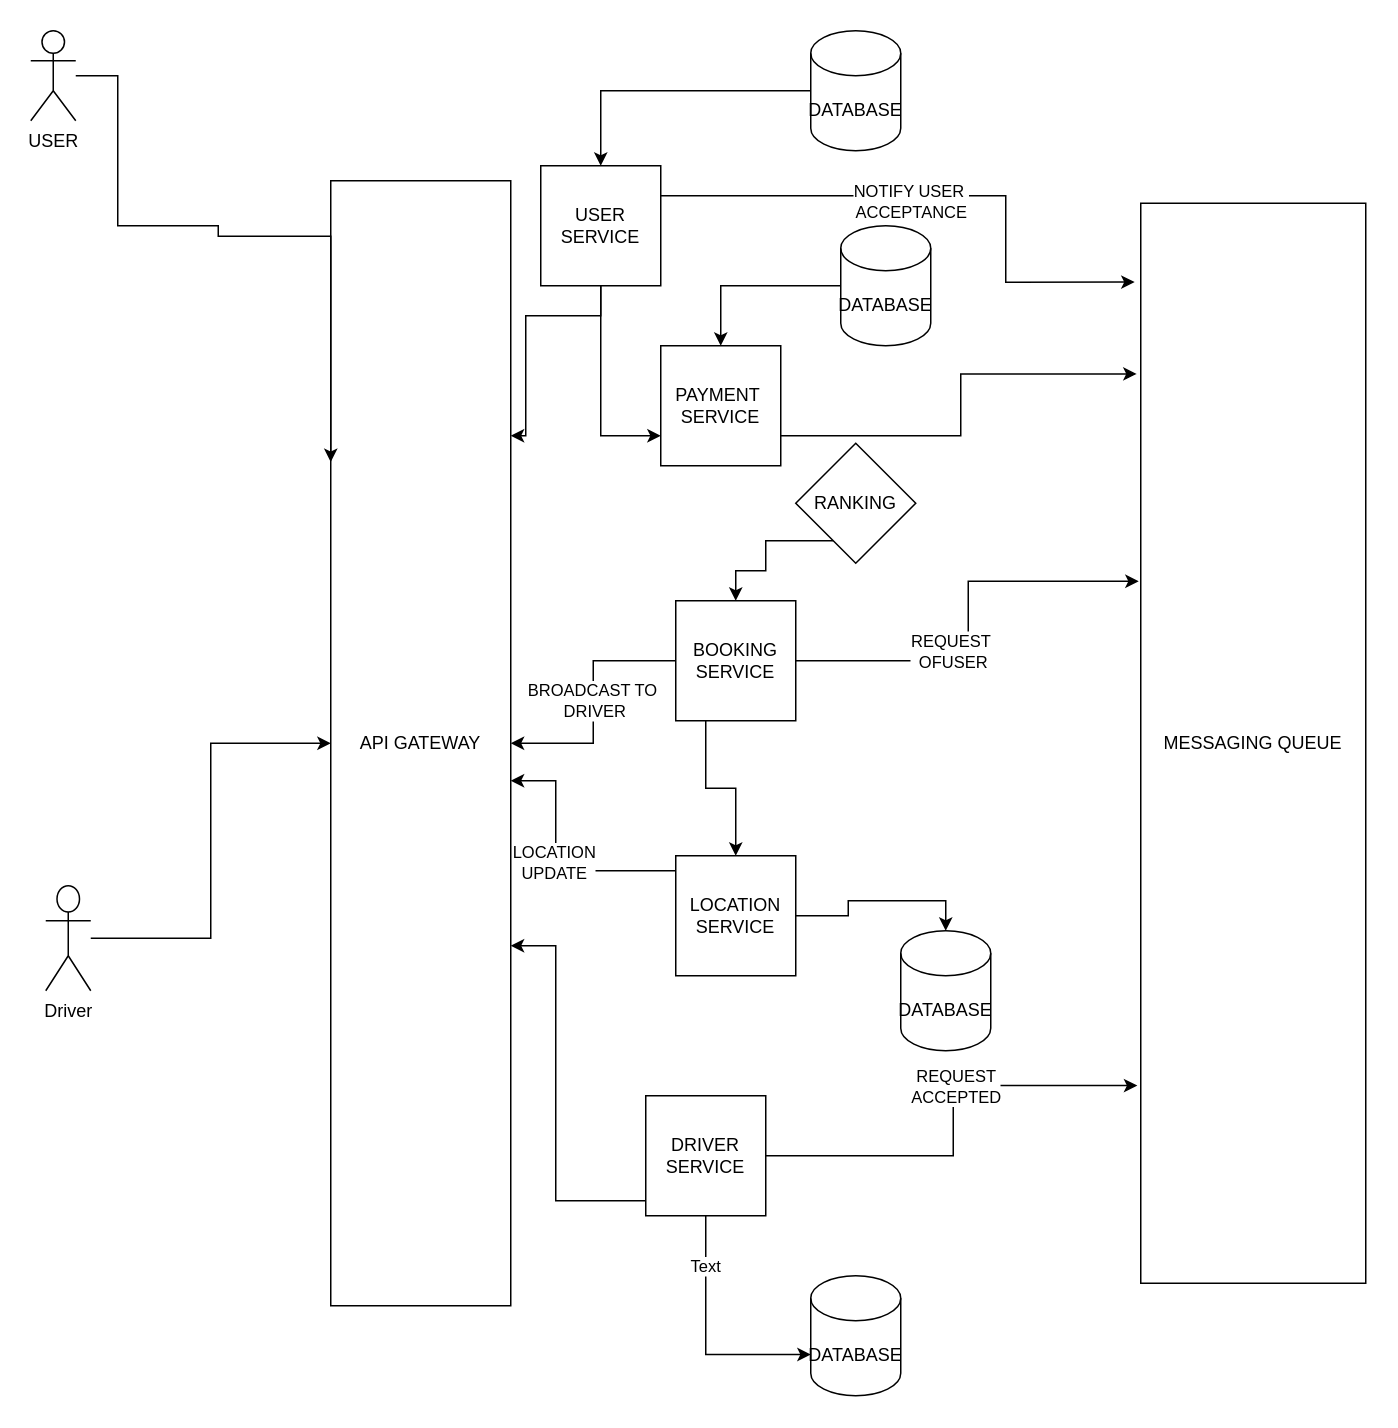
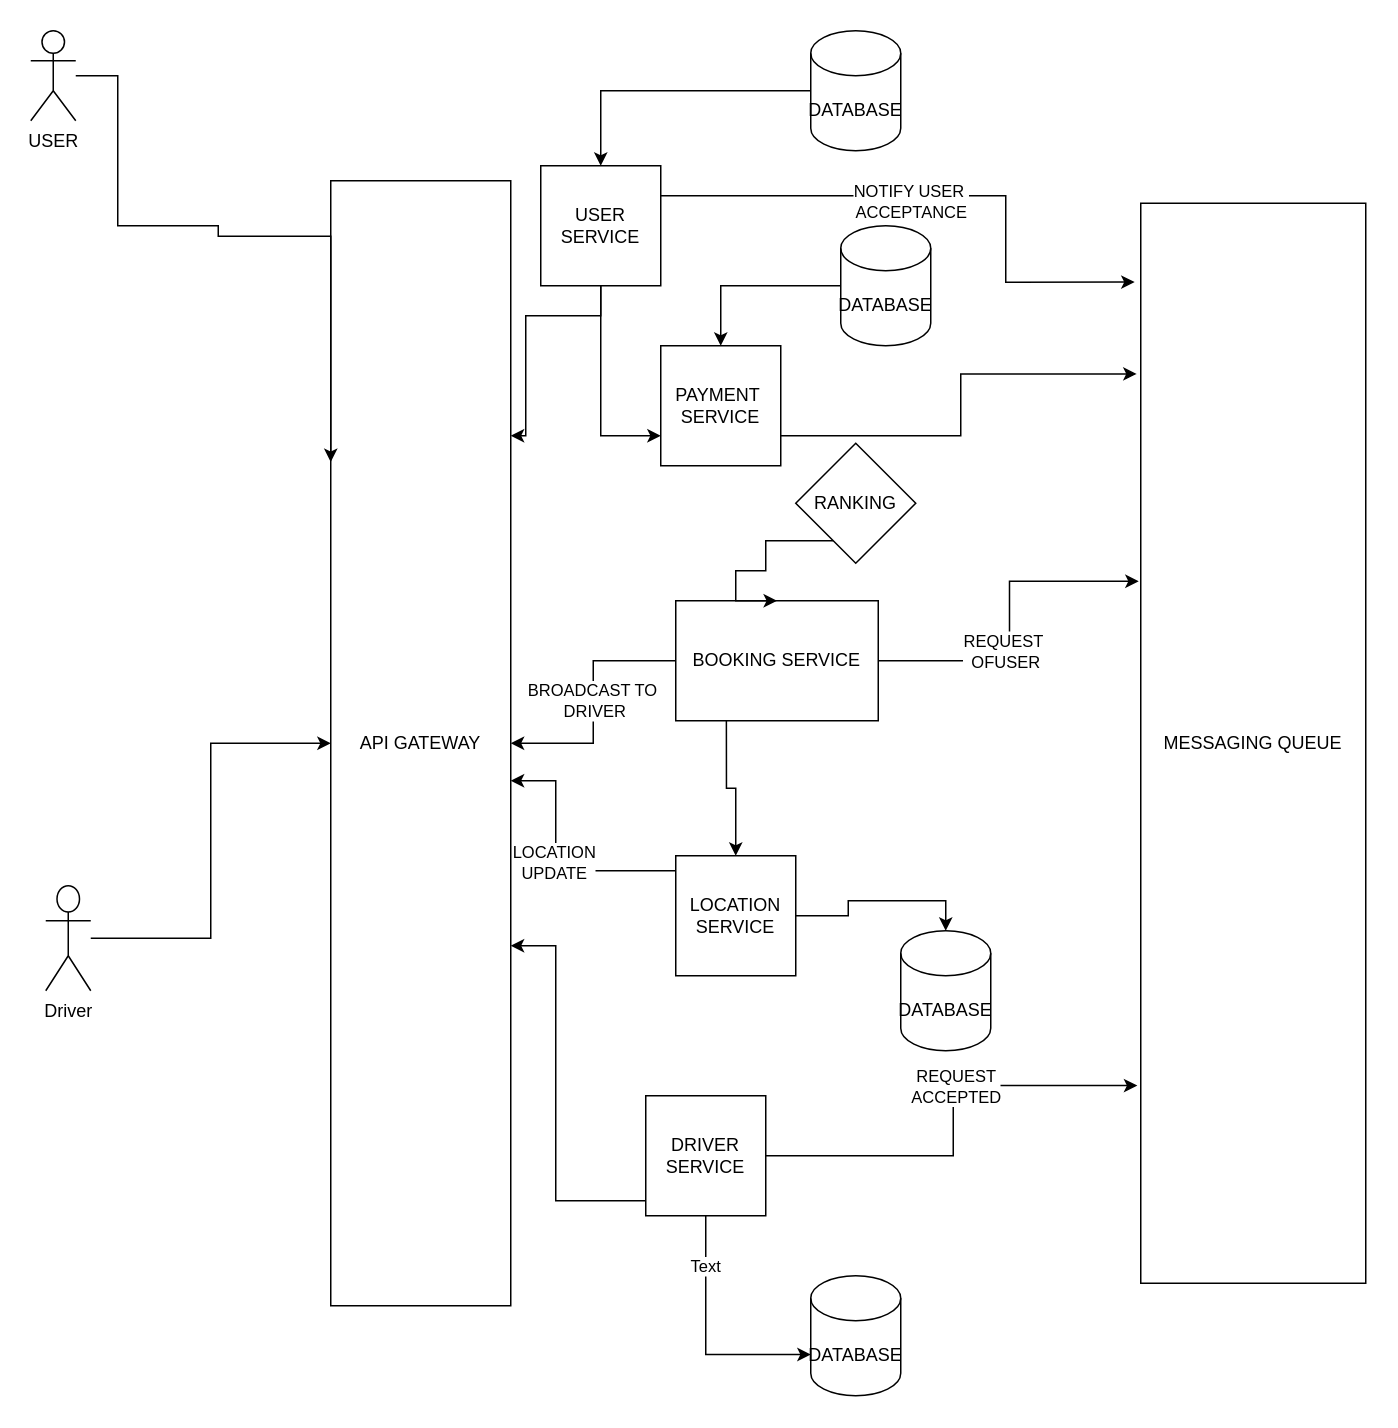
- <mxCell id="19" value="BOOKING SERVICE" style="whiteSpace=wrap;html=1;aspect=fixed;" vertex="1" parent="1"><mxGeometry x="450" y="400" width="80" height="80" as="geometry" /></mxCell>
+ <mxCell id="19" value="BOOKING SERVICE" style="whiteSpace=wrap;html=1;aspect=fixed;" vertex="1" parent="1"><mxGeometry x="450" y="400" width="135" height="80" as="geometry" /></mxCell>
